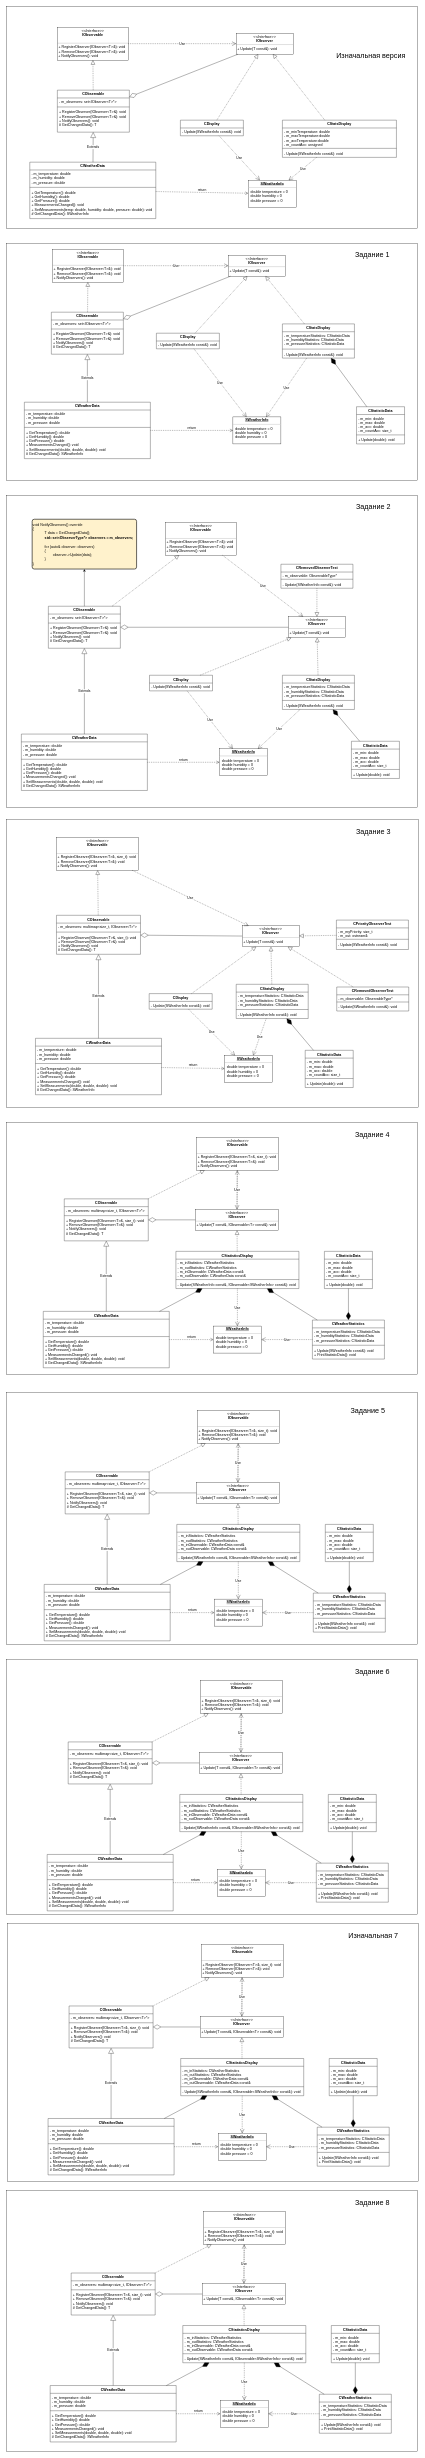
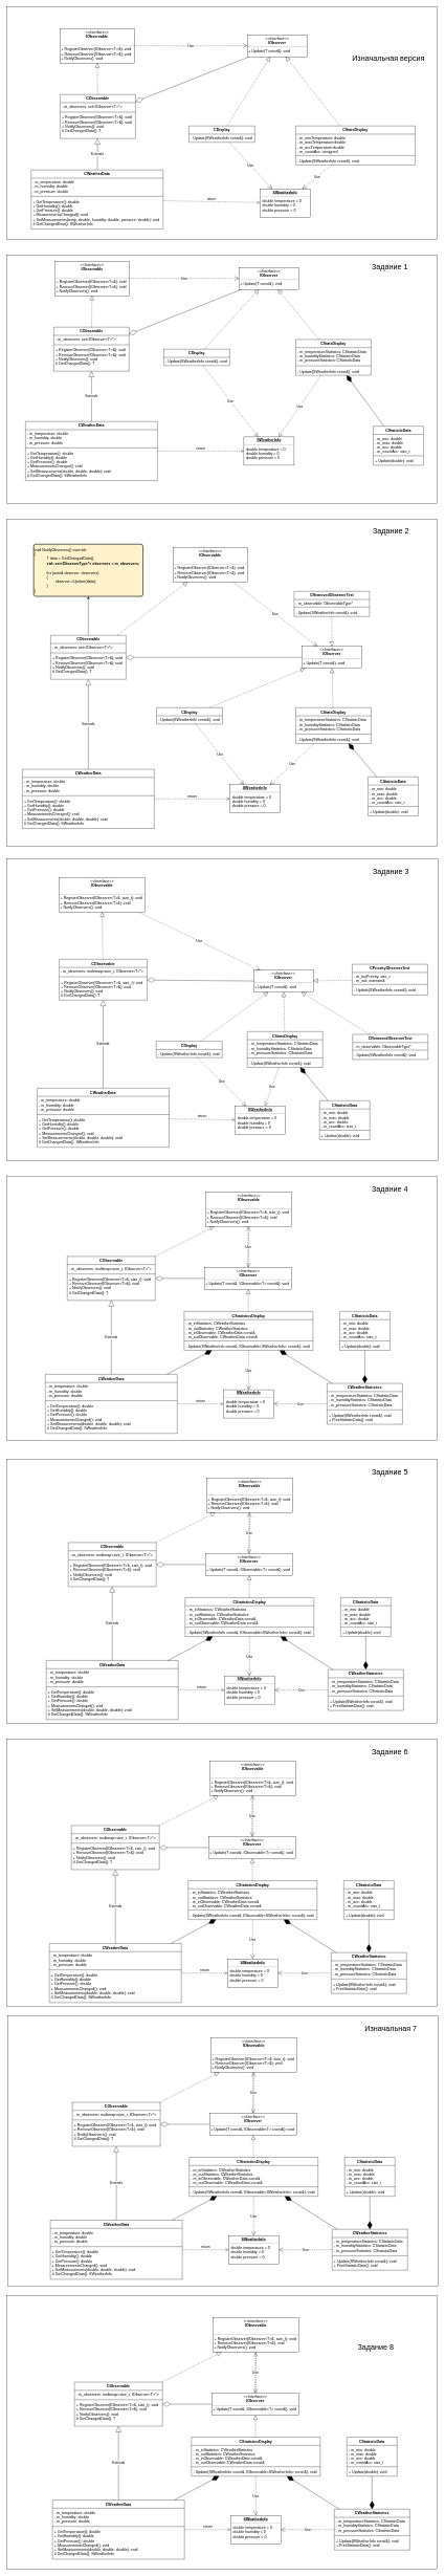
- <mxCell id="205" value="Задание 5" style="text;html=1;strokeColor=none;fillColor=none;align=center;verticalAlign=middle;whiteSpace=wrap;rounded=0;fontSize=24;" parent="1" vertex="1"><mxGeometry x="1075" y="4660" width="300" height="80" as="geometry" /></mxCell>
+ <mxCell id="205" value="Задание 5" style="text;html=1;strokeColor=none;fillColor=none;align=center;verticalAlign=middle;whiteSpace=wrap;rounded=0;fontSize=24;" parent="1" vertex="1"><mxGeometry x="1090" y="4640" width="300" height="80" as="geometry" /></mxCell>
- <mxCell id="316" value="Задание 8" style="text;html=1;strokeColor=none;fillColor=none;align=center;verticalAlign=middle;whiteSpace=wrap;rounded=0;fontSize=24;" parent="1" vertex="1"><mxGeometry x="1090" y="7300" width="300" height="80" as="geometry" /></mxCell>
+ <mxCell id="316" value="Задание 8" style="text;html=1;strokeColor=none;fillColor=none;align=center;verticalAlign=middle;whiteSpace=wrap;rounded=0;fontSize=24;" parent="1" vertex="1"><mxGeometry x="1045" y="7425" width="300" height="80" as="geometry" /></mxCell>
